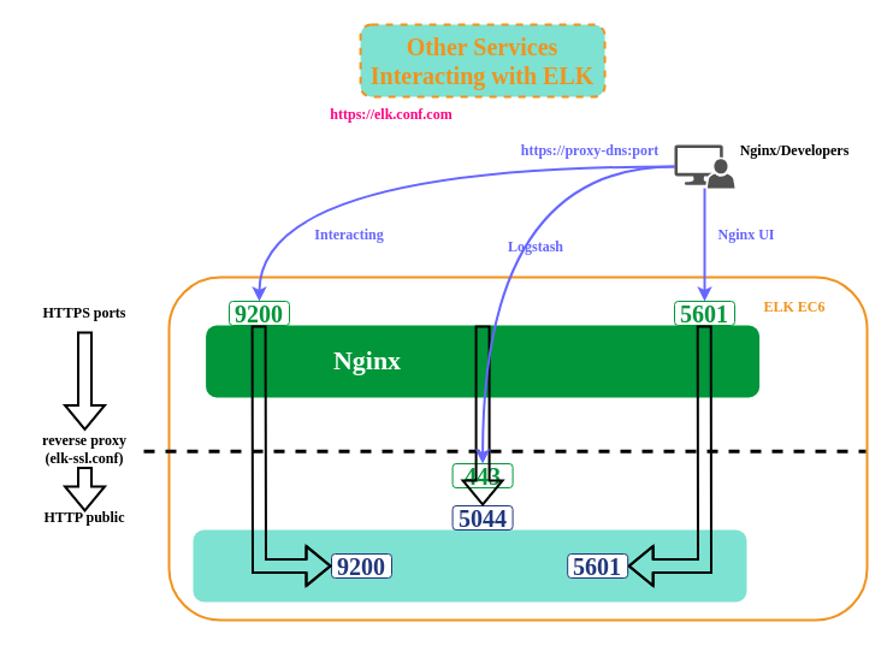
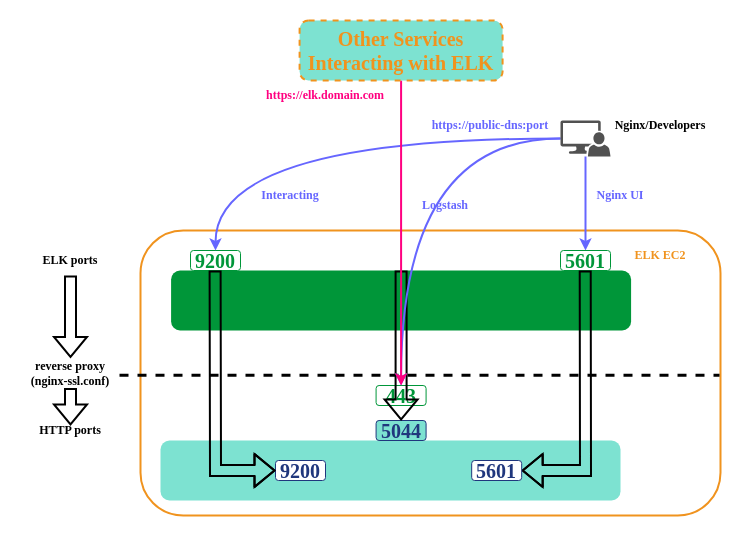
- <mxCell id="26" value="&lt;font&gt;&lt;span&gt;&lt;font color=&quot;#ff0080&quot;&gt;https://elk.conf.com&lt;/font&gt;&lt;br&gt;&lt;/span&gt;&lt;/font&gt;" style="text;html=1;strokeColor=none;fillColor=none;align=center;verticalAlign=middle;whiteSpace=wrap;rounded=0;fontFamily=Ubuntu;fontStyle=1" parent="1" vertex="1"><mxGeometry x="260" y="80" width="130" height="30" as="geometry" /></mxCell>
+ <mxCell id="26" value="&lt;font&gt;&lt;span&gt;&lt;font color=&quot;#ff0080&quot;&gt;https://elk.domain.com&lt;/font&gt;&lt;br&gt;&lt;/span&gt;&lt;/font&gt;" style="text;html=1;strokeColor=none;fillColor=none;align=center;verticalAlign=middle;whiteSpace=wrap;rounded=0;fontFamily=Ubuntu;fontStyle=1" parent="1" vertex="1"><mxGeometry x="260" y="80" width="130" height="30" as="geometry" /></mxCell>
- <mxCell id="27" value="&lt;font&gt;&lt;span&gt;&lt;font color=&quot;#6666ff&quot;&gt;https://proxy-dns:port&lt;/font&gt;&lt;br&gt;&lt;/span&gt;&lt;/font&gt;" style="text;html=1;strokeColor=none;fillColor=none;align=center;verticalAlign=middle;whiteSpace=wrap;rounded=0;fontFamily=Ubuntu;fontStyle=1" parent="1" vertex="1"><mxGeometry x="410" y="110" width="160" height="30" as="geometry" /></mxCell>
+ <mxCell id="27" value="&lt;font&gt;&lt;span&gt;&lt;font color=&quot;#6666ff&quot;&gt;https://public-dns:port&lt;/font&gt;&lt;br&gt;&lt;/span&gt;&lt;/font&gt;" style="text;html=1;strokeColor=none;fillColor=none;align=center;verticalAlign=middle;whiteSpace=wrap;rounded=0;fontFamily=Ubuntu;fontStyle=1" parent="1" vertex="1"><mxGeometry x="410" y="110" width="160" height="30" as="geometry" /></mxCell>
+ <mxCell id="22" style="edgeStyle=orthogonalEdgeStyle;rounded=0;orthogonalLoop=1;jettySize=auto;html=1;exitX=0.5;exitY=1;exitDx=0;exitDy=0;entryX=0.5;entryY=0;entryDx=0;entryDy=0;strokeWidth=2;strokeColor=#FF0080;fontFamily=Ubuntu;fontStyle=1" parent="1" source="23" target="6" edge="1"><mxGeometry relative="1" as="geometry" /></mxCell>
- <mxCell id="25" value="&lt;font color=&quot;#f0931e&quot;&gt;&lt;span&gt;ELK EC6&lt;/span&gt;&lt;/font&gt;" style="text;html=1;strokeColor=none;fillColor=none;align=center;verticalAlign=middle;whiteSpace=wrap;rounded=0;fontFamily=Ubuntu;fontStyle=1" parent="1" vertex="1"><mxGeometry x="610" y="240" width="100" height="30" as="geometry" /></mxCell>
+ <mxCell id="25" value="&lt;font color=&quot;#f0931e&quot;&gt;&lt;span&gt;ELK EC2&lt;/span&gt;&lt;/font&gt;" style="text;html=1;strokeColor=none;fillColor=none;align=center;verticalAlign=middle;whiteSpace=wrap;rounded=0;fontFamily=Ubuntu;fontStyle=1" parent="1" vertex="1"><mxGeometry x="610" y="240" width="100" height="30" as="geometry" /></mxCell>
- <mxCell id="10" value="&lt;font&gt;&lt;span&gt;HTTPS ports&lt;/span&gt;&lt;/font&gt;" style="text;html=1;strokeColor=none;fillColor=none;align=center;verticalAlign=middle;whiteSpace=wrap;rounded=0;fontFamily=Ubuntu;fontStyle=1" parent="1" vertex="1"><mxGeometry x="20" y="245" width="100" height="30" as="geometry" /></mxCell>
+ <mxCell id="10" value="&lt;font&gt;&lt;span&gt;ELK ports&lt;/span&gt;&lt;/font&gt;" style="text;html=1;strokeColor=none;fillColor=none;align=center;verticalAlign=middle;whiteSpace=wrap;rounded=0;fontFamily=Ubuntu;fontStyle=1" parent="1" vertex="1"><mxGeometry x="20" y="245" width="100" height="30" as="geometry" /></mxCell>
- <mxCell id="34" value="&lt;font size=&quot;1&quot; color=&quot;#ffffff&quot; face=&quot;Ubuntu&quot;&gt;&lt;b style=&quot;font-size: 22px;&quot;&gt;Nginx&lt;/b&gt;&lt;/font&gt;" style="text;html=1;align=center;verticalAlign=middle;whiteSpace=wrap;rounded=0;" vertex="1" parent="1"><mxGeometry x="275" y="285" width="60" height="30" as="geometry" /></mxCell>
- <mxCell id="14" value="&lt;font style=&quot;font-size: 12px;&quot;&gt;&lt;span&gt;reverse proxy&lt;br&gt;(elk-ssl.conf)&lt;br&gt;&lt;/span&gt;&lt;/font&gt;" style="text;html=1;strokeColor=none;fillColor=none;align=center;verticalAlign=middle;whiteSpace=wrap;rounded=0;fontFamily=Ubuntu;fontStyle=1" parent="1" vertex="1"><mxGeometry x="20" y="357.5" width="100" height="30" as="geometry" /></mxCell>
+ <mxCell id="14" value="&lt;font style=&quot;font-size: 12px;&quot;&gt;&lt;span&gt;reverse proxy&lt;br&gt;(nginx-ssl.conf)&lt;br&gt;&lt;/span&gt;&lt;/font&gt;" style="text;html=1;strokeColor=none;fillColor=none;align=center;verticalAlign=middle;whiteSpace=wrap;rounded=0;fontFamily=Ubuntu;fontStyle=1" parent="1" vertex="1"><mxGeometry x="20" y="357.5" width="100" height="30" as="geometry" /></mxCell>
- <mxCell id="11" value="&lt;font&gt;&lt;span&gt;HTTP public&lt;/span&gt;&lt;/font&gt;" style="text;html=1;strokeColor=none;fillColor=none;align=center;verticalAlign=middle;whiteSpace=wrap;rounded=0;fontFamily=Ubuntu;fontStyle=1" parent="1" vertex="1"><mxGeometry x="20" y="415" width="100" height="30" as="geometry" /></mxCell>
+ <mxCell id="11" value="&lt;font&gt;&lt;span&gt;HTTP ports&lt;/span&gt;&lt;/font&gt;" style="text;html=1;strokeColor=none;fillColor=none;align=center;verticalAlign=middle;whiteSpace=wrap;rounded=0;fontFamily=Ubuntu;fontStyle=1" parent="1" vertex="1"><mxGeometry x="20" y="415" width="100" height="30" as="geometry" /></mxCell>
- <mxCell id="7" value="&lt;div style=&quot;&quot;&gt;&lt;font color=&quot;#20377d&quot; style=&quot;font-size: 20px;&quot; face=&quot;Ubuntu&quot;&gt;5044&lt;/font&gt;&lt;/div&gt;" style="rounded=1;whiteSpace=wrap;html=1;strokeColor=#20377D;fontFamily=Ubuntu;fontStyle=1" parent="1" vertex="1"><mxGeometry x="375.59" y="420" width="50" height="20" as="geometry" /></mxCell>
+ <mxCell id="7" value="&lt;div style=&quot;&quot;&gt;&lt;font color=&quot;#20377d&quot; style=&quot;font-size: 20px;&quot; face=&quot;Ubuntu&quot;&gt;5044&lt;/font&gt;&lt;/div&gt;" style="rounded=1;whiteSpace=wrap;html=1;strokeColor=#20377D;fontFamily=Ubuntu;fontStyle=1;fillColor=#7de2d1;" parent="1" vertex="1"><mxGeometry x="375.59" y="420" width="50" height="20" as="geometry" /></mxCell>
